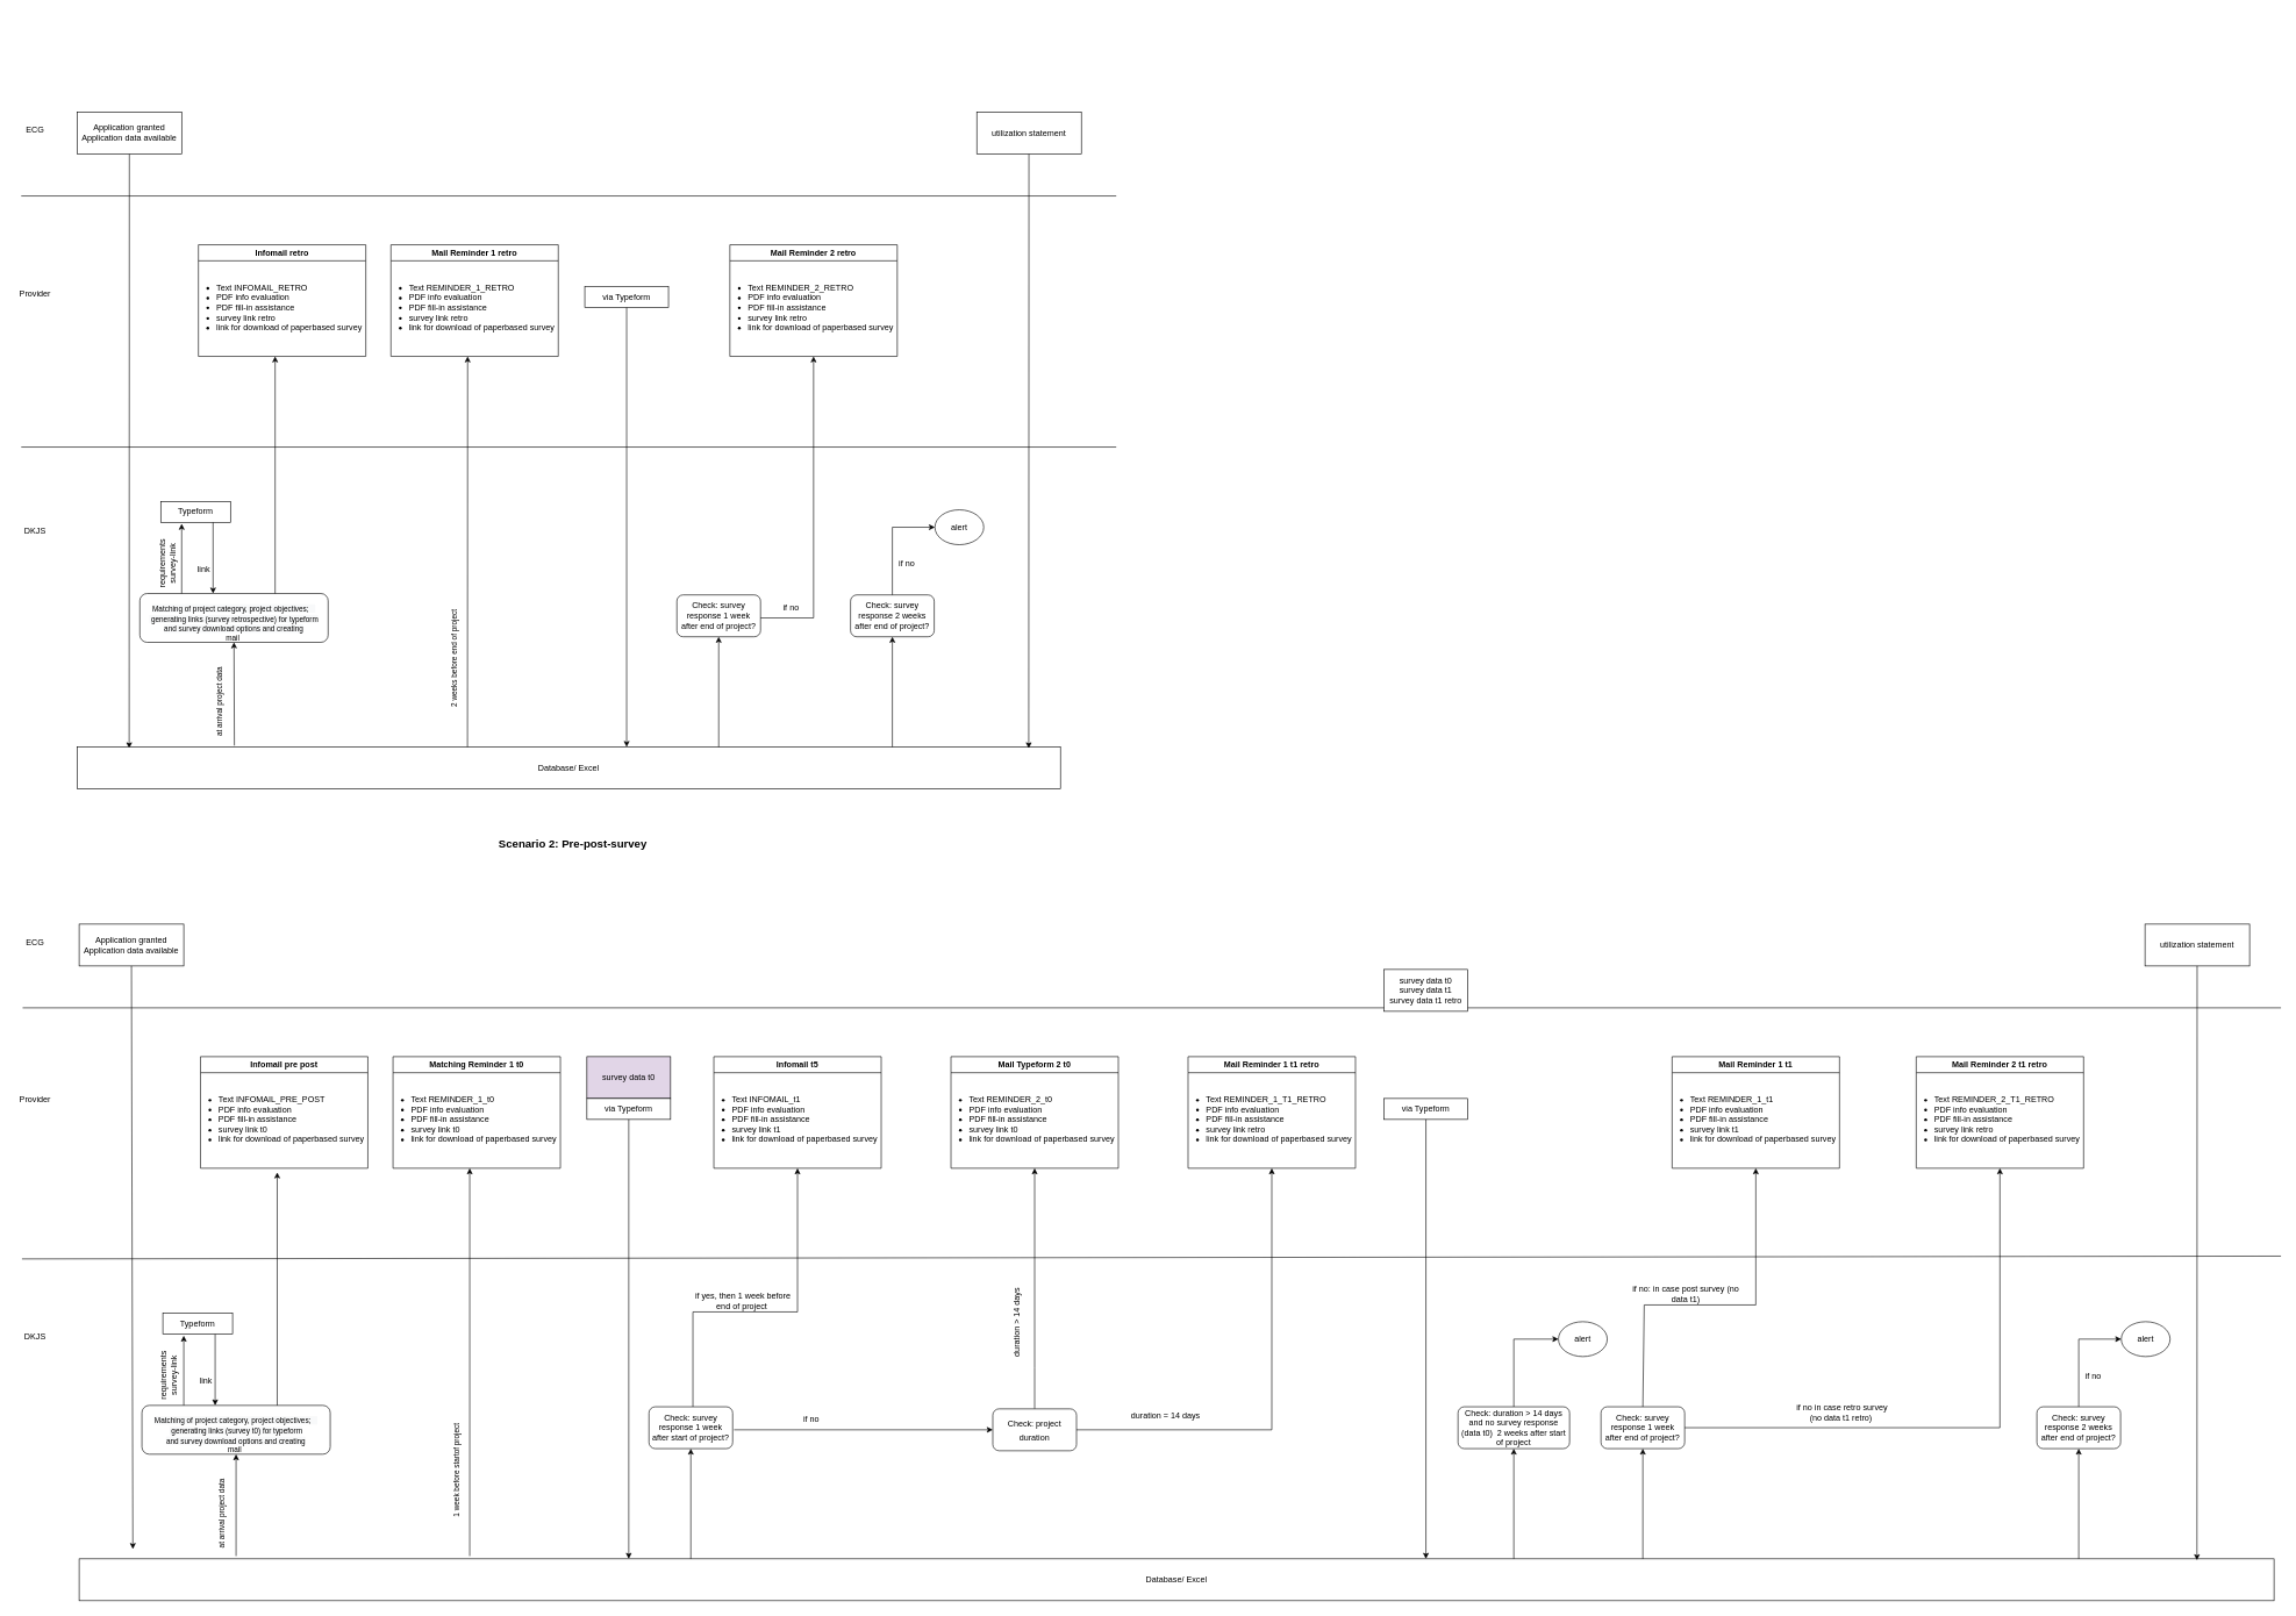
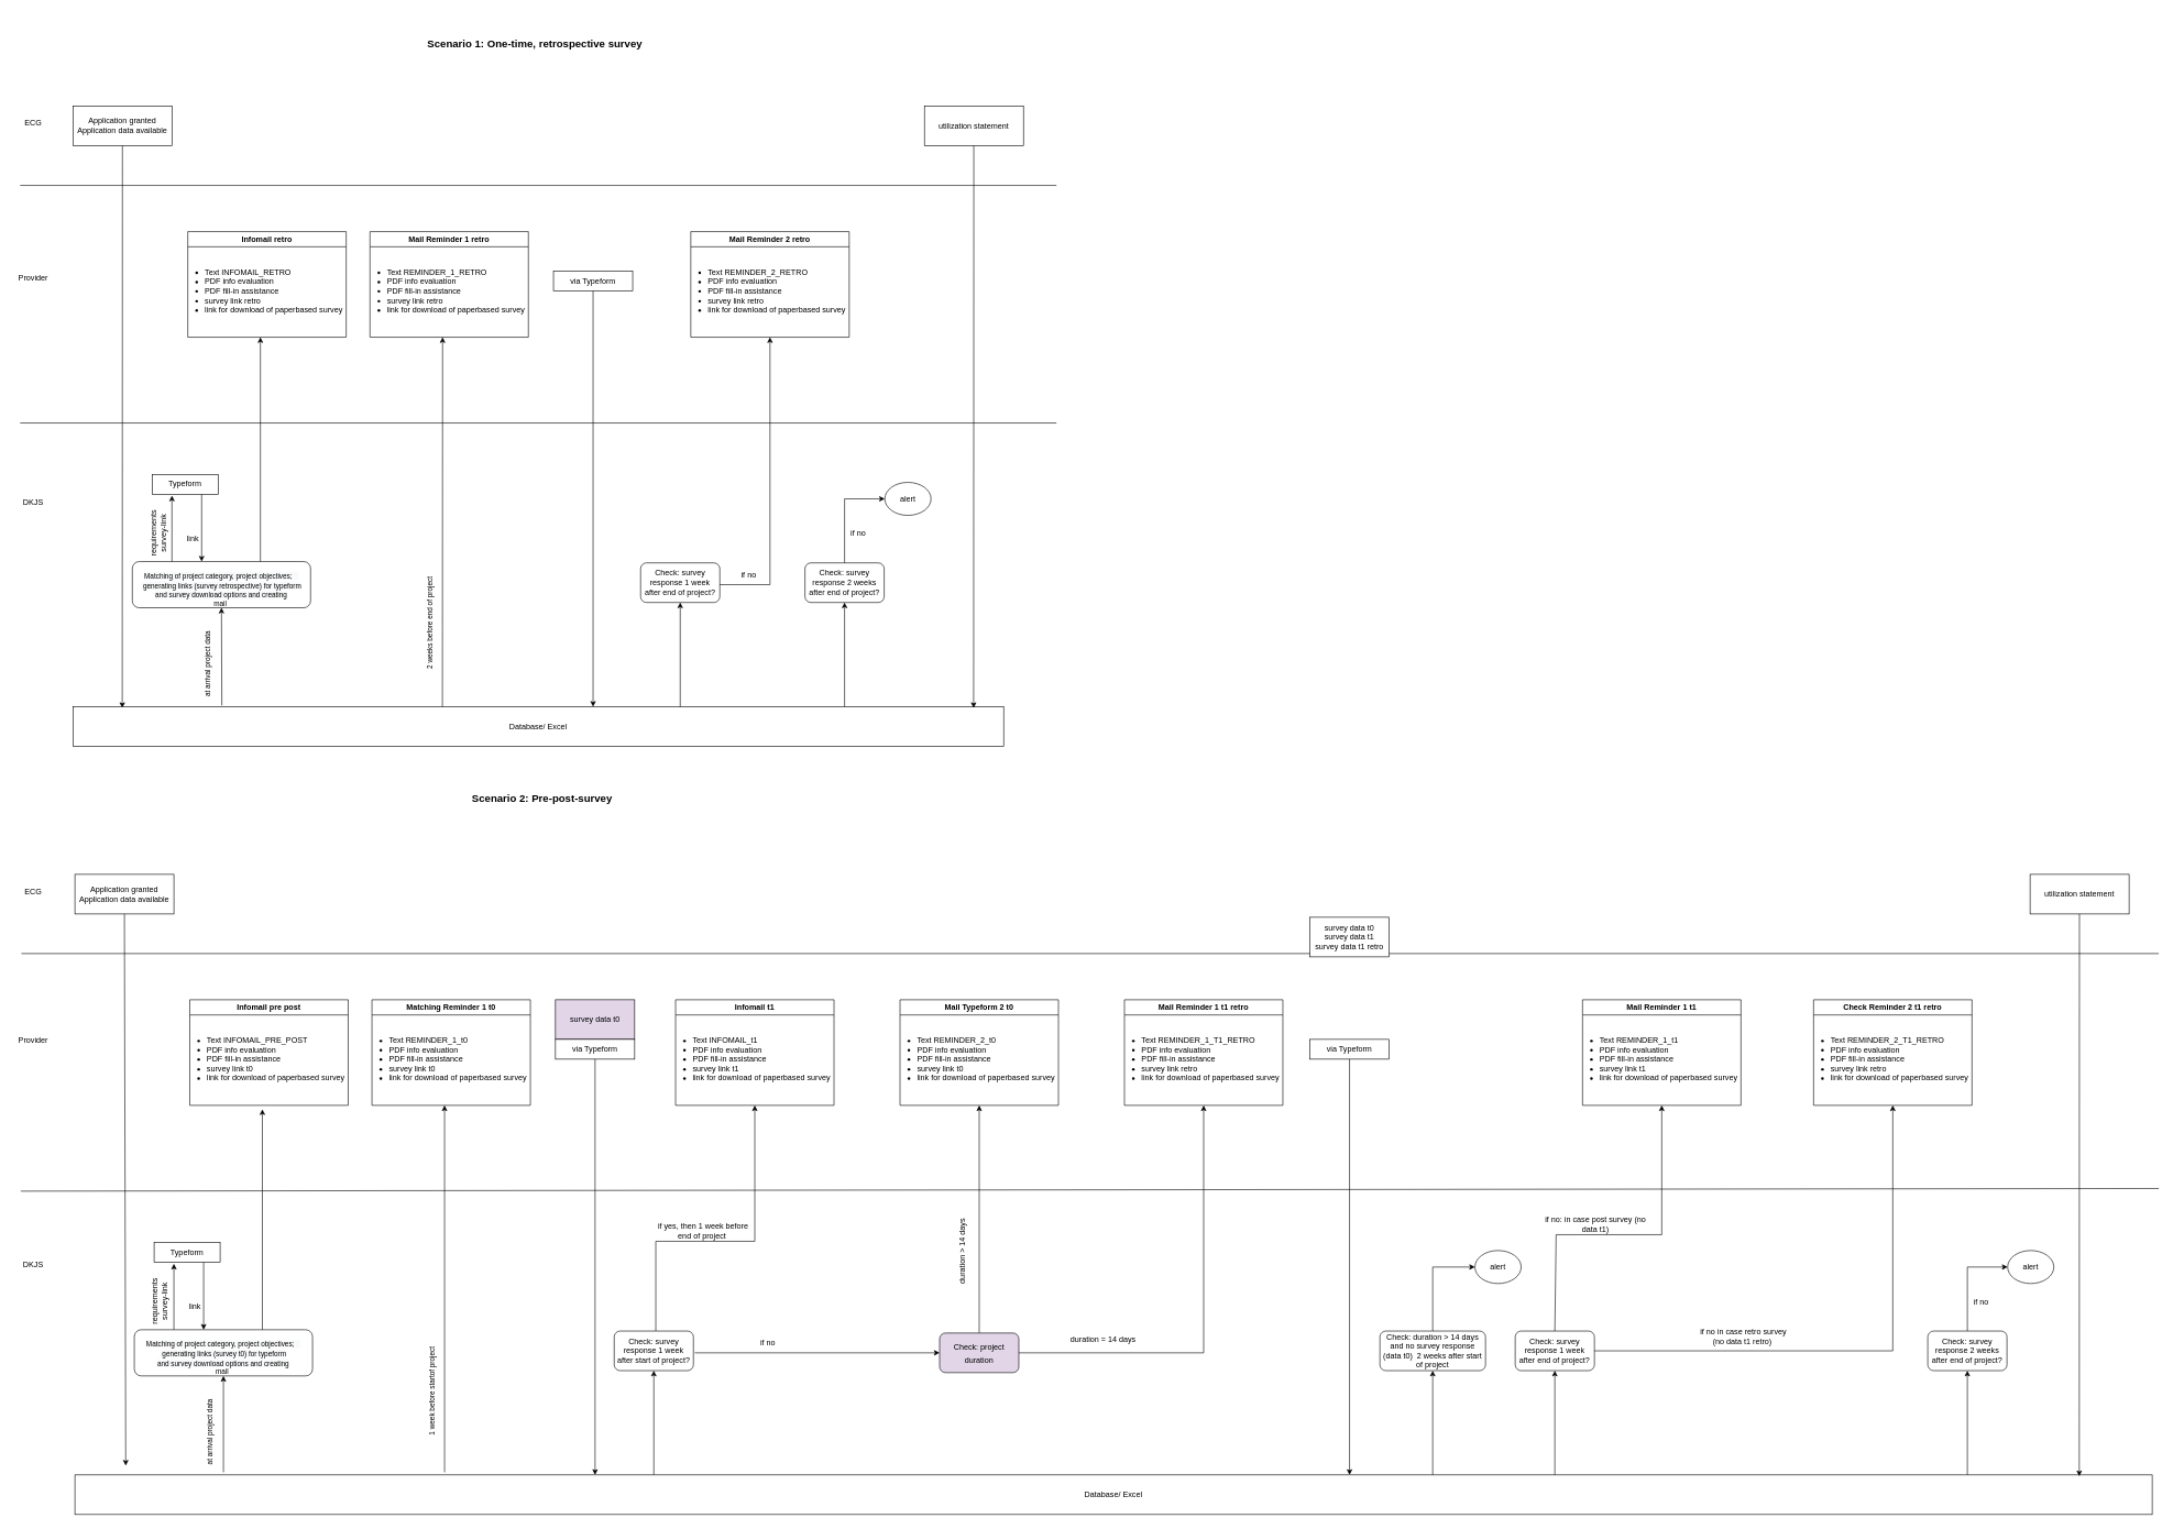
+ <mxCell id="8" value="&lt;b&gt;&lt;font style=&quot;font-size: 16px&quot;&gt;Scenario 1: One-time, retrospective survey&lt;/font&gt;&lt;/b&gt;" style="text;html=1;strokeColor=none;fillColor=none;align=center;verticalAlign=middle;whiteSpace=wrap;rounded=0;" parent="1" vertex="1"><mxGeometry x="580" y="20" width="460" height="90" as="geometry" /></mxCell>
- <mxCell id="71" value="Infomail t5" style="swimlane;" parent="1" vertex="1"><mxGeometry x="1023" y="1514" width="240" height="160" as="geometry" /></mxCell>
+ <mxCell id="71" value="Infomail t1" style="swimlane;" parent="1" vertex="1"><mxGeometry x="1023" y="1514" width="240" height="160" as="geometry" /></mxCell>
- <mxCell id="78" value="Mail Reminder 2 t1 retro" style="swimlane;" parent="1" vertex="1"><mxGeometry x="2747" y="1514" width="240" height="160" as="geometry" /></mxCell>
+ <mxCell id="78" value="Check Reminder 2 t1 retro" style="swimlane;" parent="1" vertex="1"><mxGeometry x="2747" y="1514" width="240" height="160" as="geometry" /></mxCell>
- <mxCell id="101" value="&lt;span style=&quot;font-size: 12px&quot;&gt;Check: project duration&lt;/span&gt;" style="rounded=1;whiteSpace=wrap;html=1;fontSize=16;" parent="1" vertex="1"><mxGeometry x="1423" y="2019" width="120" height="60" as="geometry" /></mxCell>
+ <mxCell id="101" value="&lt;span style=&quot;font-size: 12px&quot;&gt;Check: project duration&lt;/span&gt;" style="rounded=1;whiteSpace=wrap;html=1;fontSize=16;fillColor=#e1d5e7;" parent="1" vertex="1"><mxGeometry x="1423" y="2019" width="120" height="60" as="geometry" /></mxCell>
